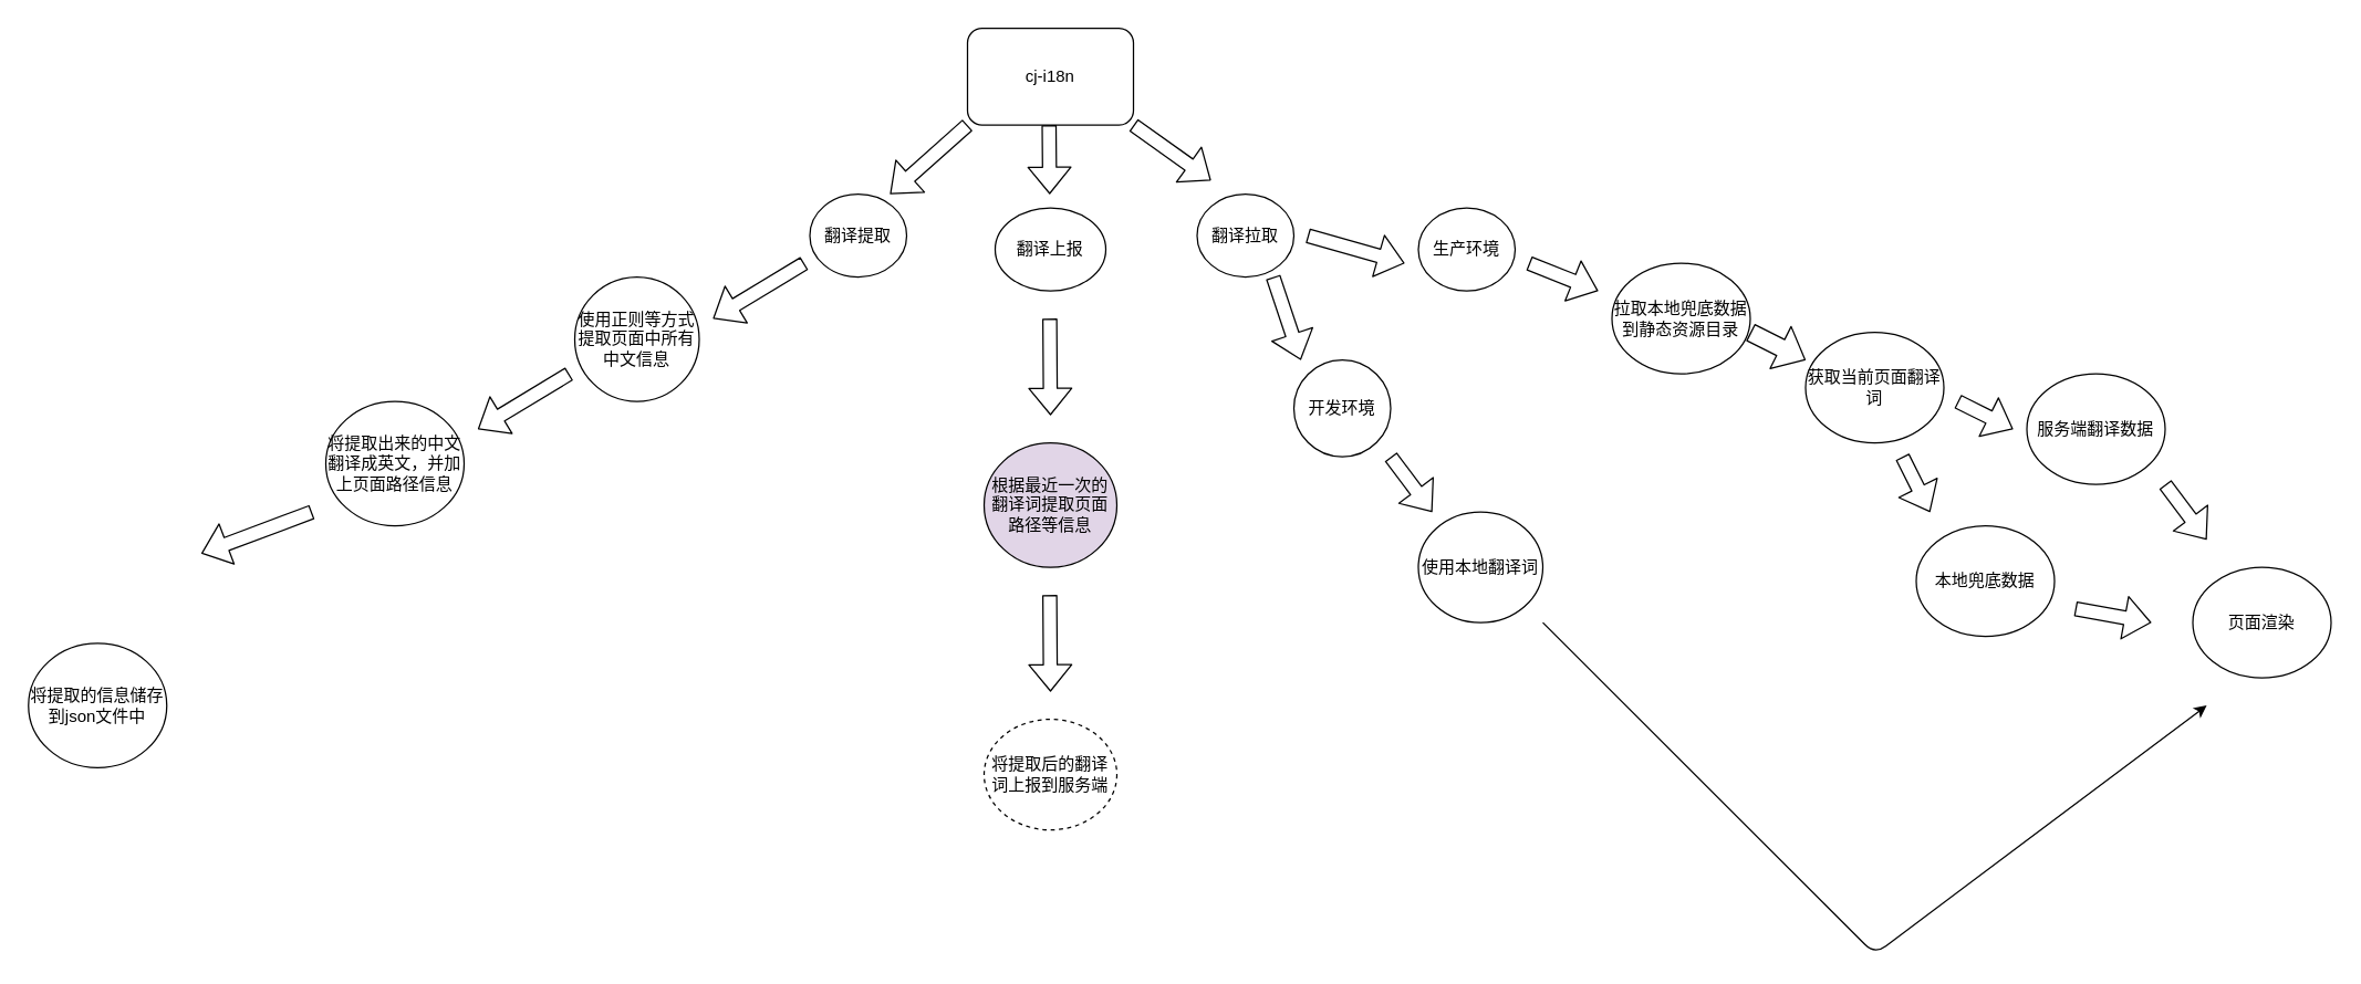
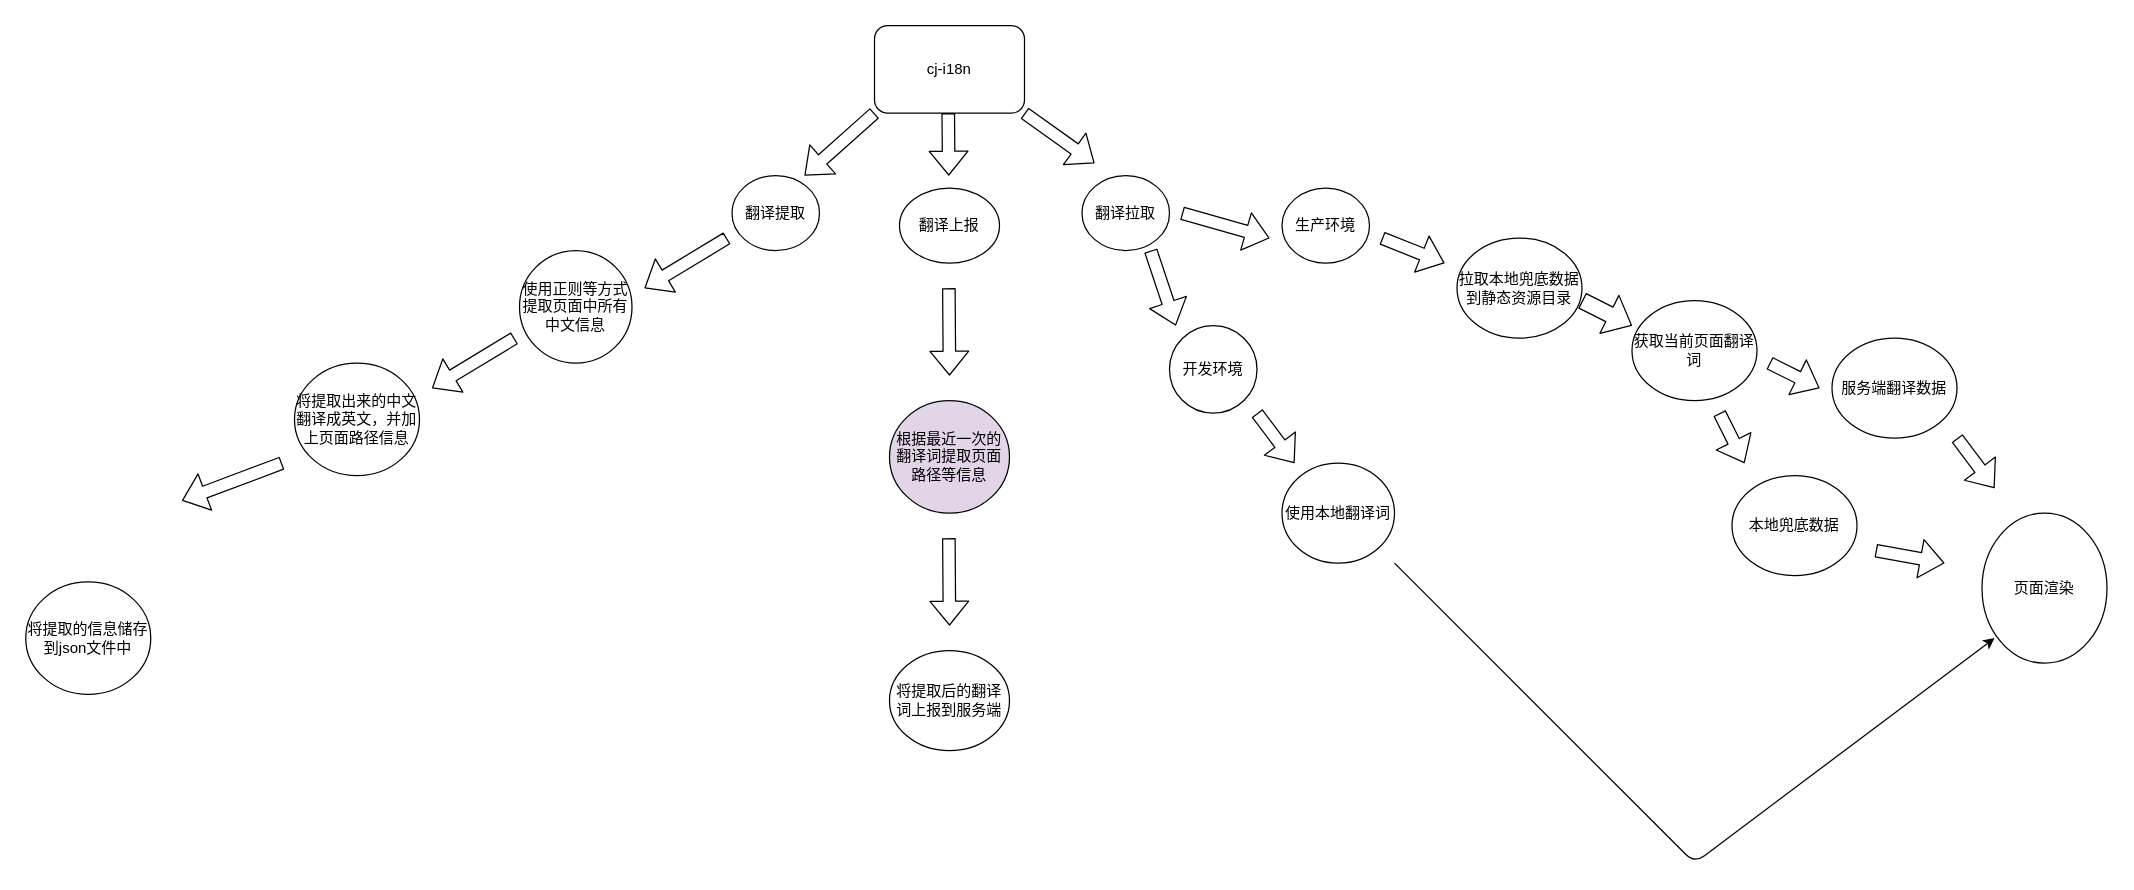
- <mxCell id="18" value="页面渲染" style="ellipse;whiteSpace=wrap;html=1;" vertex="1" parent="1"><mxGeometry x="1585" y="410" width="100" height="80" as="geometry" /></mxCell>
+ <mxCell id="18" value="页面渲染" style="ellipse;whiteSpace=wrap;html=1;" vertex="1" parent="1"><mxGeometry x="1585" y="410" width="100" height="120" as="geometry" /></mxCell>
- <mxCell id="10" value="将提取后的翻译词上报到服务端" style="ellipse;whiteSpace=wrap;html=1;dashed=1;" vertex="1" parent="1"><mxGeometry x="711" y="520" width="96" height="80" as="geometry" /></mxCell>
+ <mxCell id="10" value="将提取后的翻译词上报到服务端" style="ellipse;whiteSpace=wrap;html=1;" vertex="1" parent="1"><mxGeometry x="711" y="520" width="96" height="80" as="geometry" /></mxCell>
